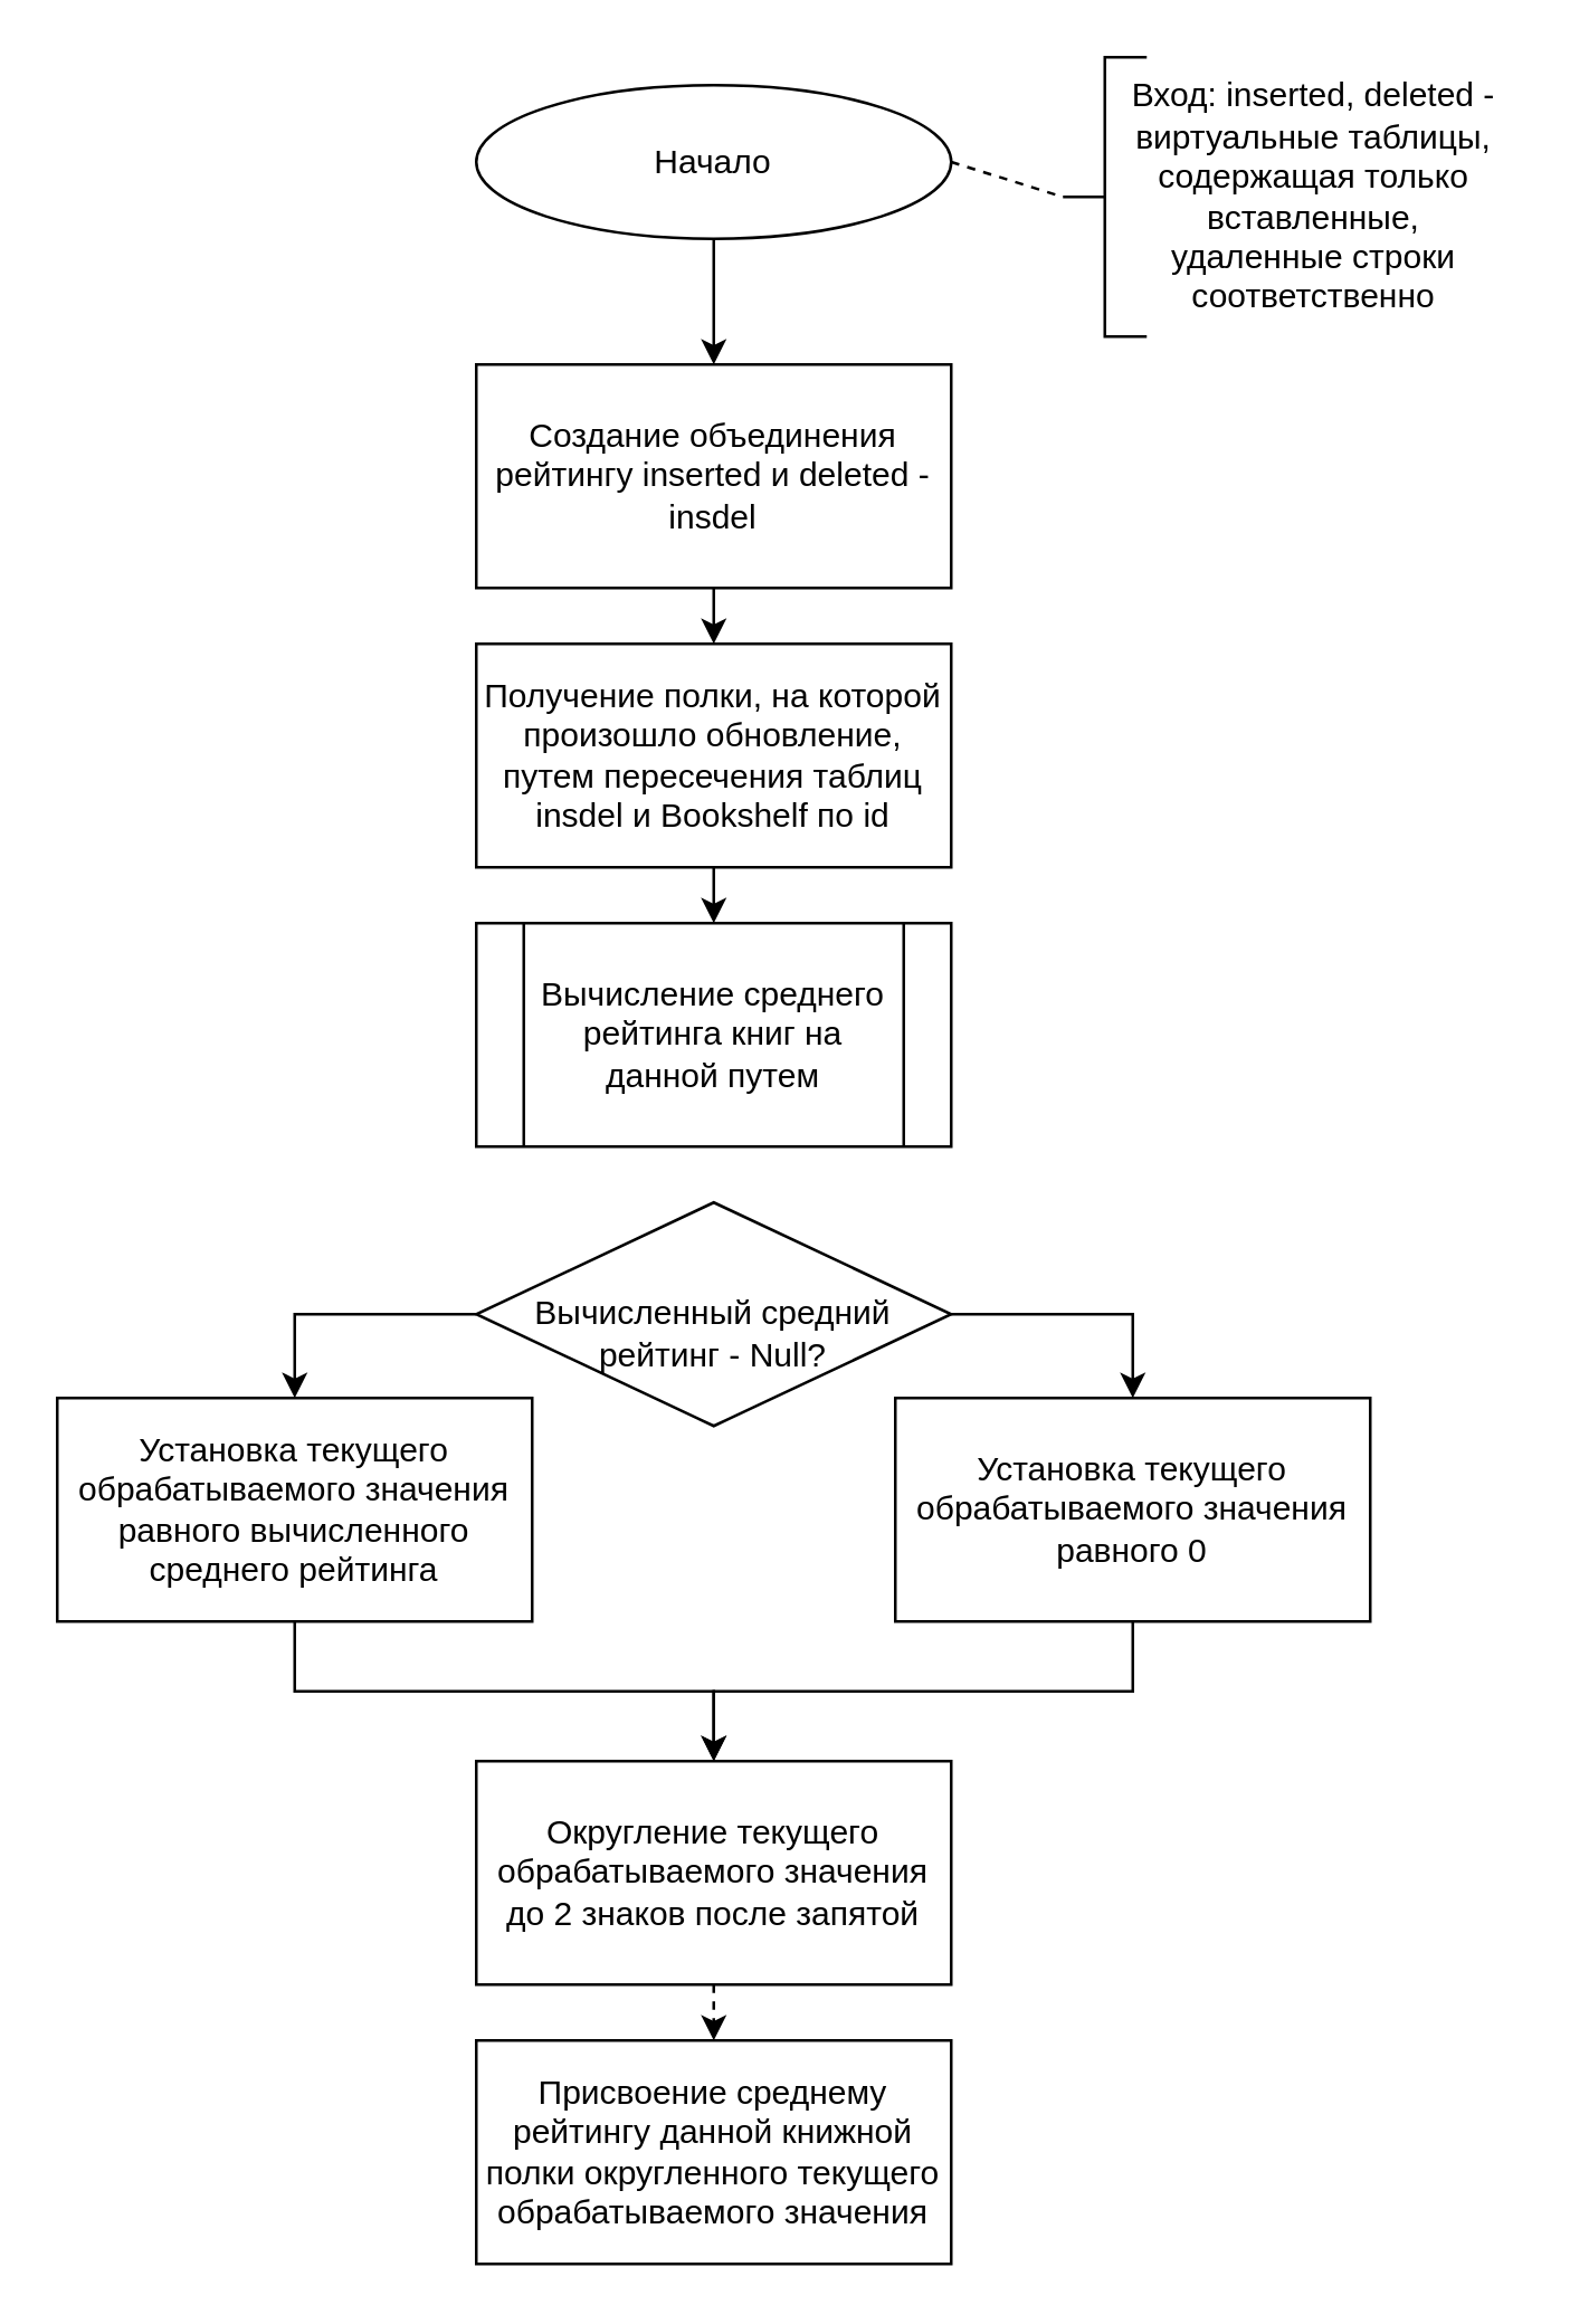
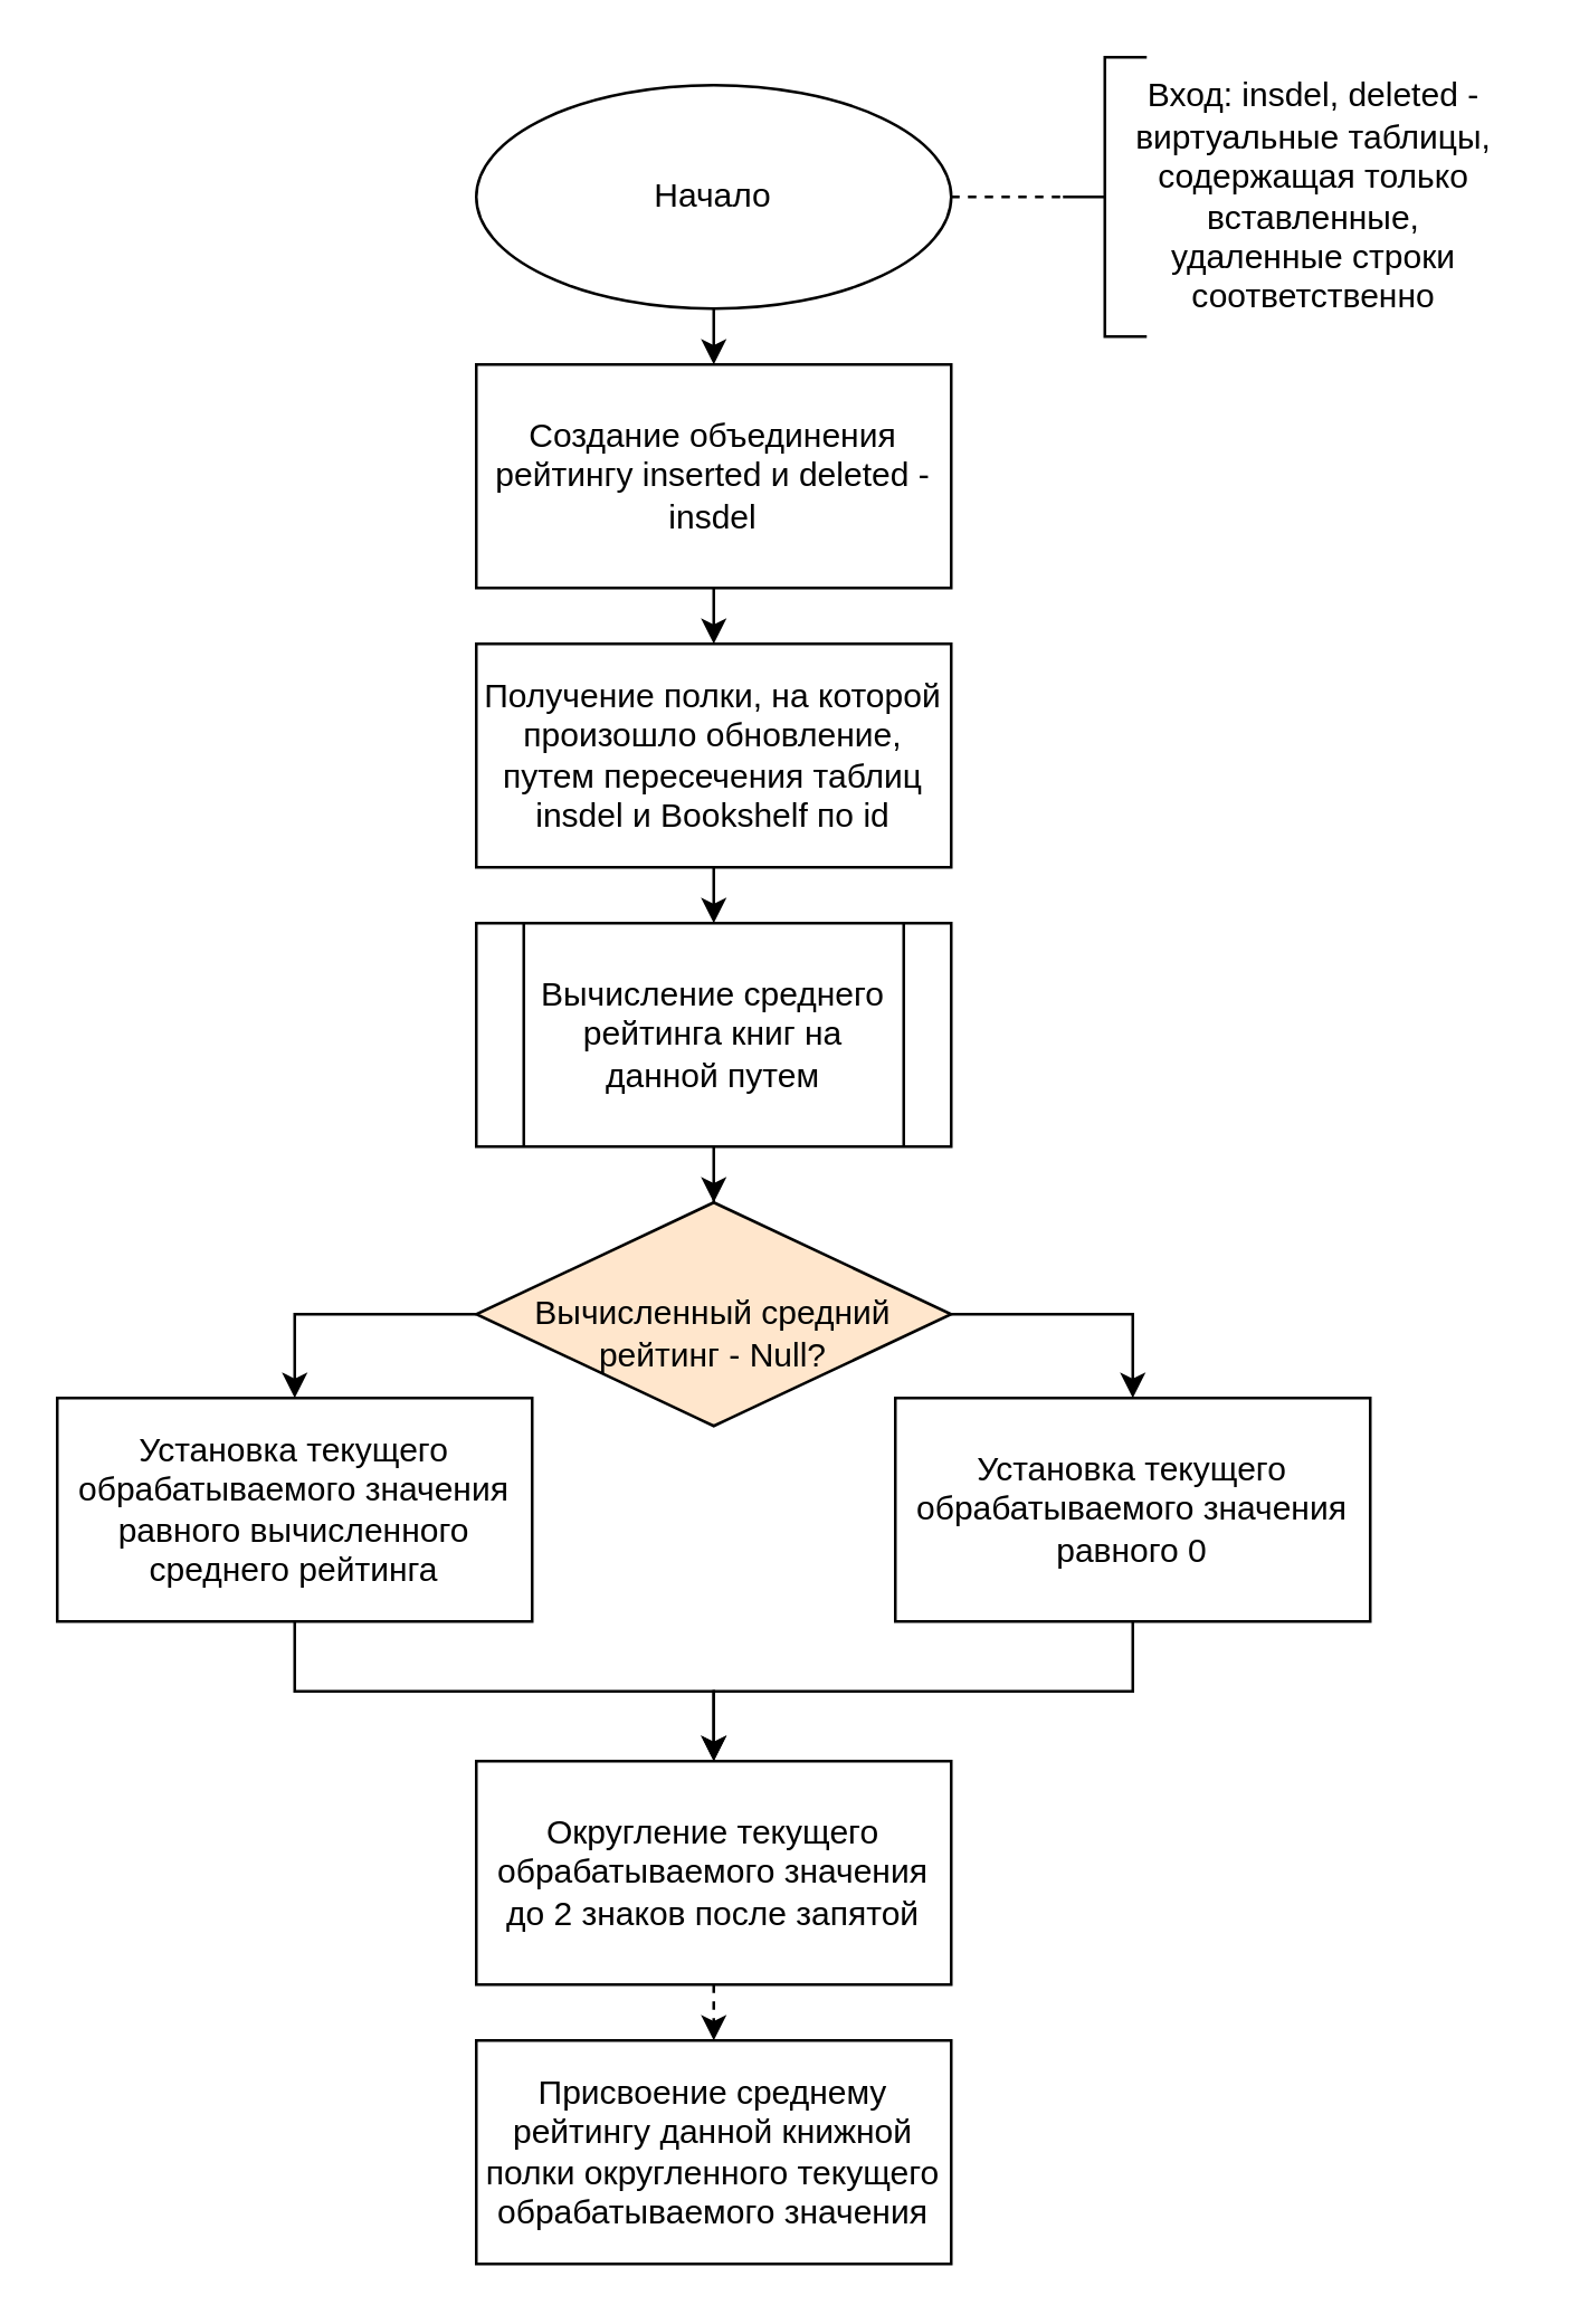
- <mxCell id="3" value="Начало" style="strokeWidth=1;html=1;shape=mxgraph.flowchart.start_1;whiteSpace=wrap;" parent="1" vertex="1"><mxGeometry x="170" y="30" width="170" height="55" as="geometry" /></mxCell>
+ <mxCell id="3" value="Начало" style="strokeWidth=1;html=1;shape=mxgraph.flowchart.start_1;whiteSpace=wrap;" parent="1" vertex="1"><mxGeometry x="170" y="30" width="170" height="80" as="geometry" /></mxCell>
- <mxCell id="6" value="Вход: inserted, deleted - виртуальные таблицы, содержащая только вставленные, удаленные строки соответственно" style="text;html=1;strokeColor=none;fillColor=none;align=center;verticalAlign=middle;whiteSpace=wrap;rounded=0;" parent="1" vertex="1"><mxGeometry x="400" y="30" width="140" height="80" as="geometry" /></mxCell>
+ <mxCell id="6" value="Вход: insdel, deleted - виртуальные таблицы, содержащая только вставленные, удаленные строки соответственно" style="text;html=1;strokeColor=none;fillColor=none;align=center;verticalAlign=middle;whiteSpace=wrap;rounded=0;" parent="1" vertex="1"><mxGeometry x="400" y="30" width="140" height="80" as="geometry" /></mxCell>
+ <mxCell id="9" style="edgeStyle=orthogonalEdgeStyle;rounded=0;orthogonalLoop=1;jettySize=auto;html=1;exitX=0.5;exitY=1;exitDx=0;exitDy=0;" parent="1" source="10" target="13" edge="1"><mxGeometry relative="1" as="geometry" /></mxCell>
- <mxCell id="13" value="&lt;br&gt;Вычисленный cредний рейтинг - Null?" style="rhombus;whiteSpace=wrap;html=1;" parent="1" vertex="1"><mxGeometry x="170" y="430" width="170" height="80" as="geometry" /></mxCell>
+ <mxCell id="13" value="&lt;br&gt;Вычисленный cредний рейтинг - Null?" style="rhombus;whiteSpace=wrap;html=1;fillColor=#ffe6cc;" parent="1" vertex="1"><mxGeometry x="170" y="430" width="170" height="80" as="geometry" /></mxCell>
